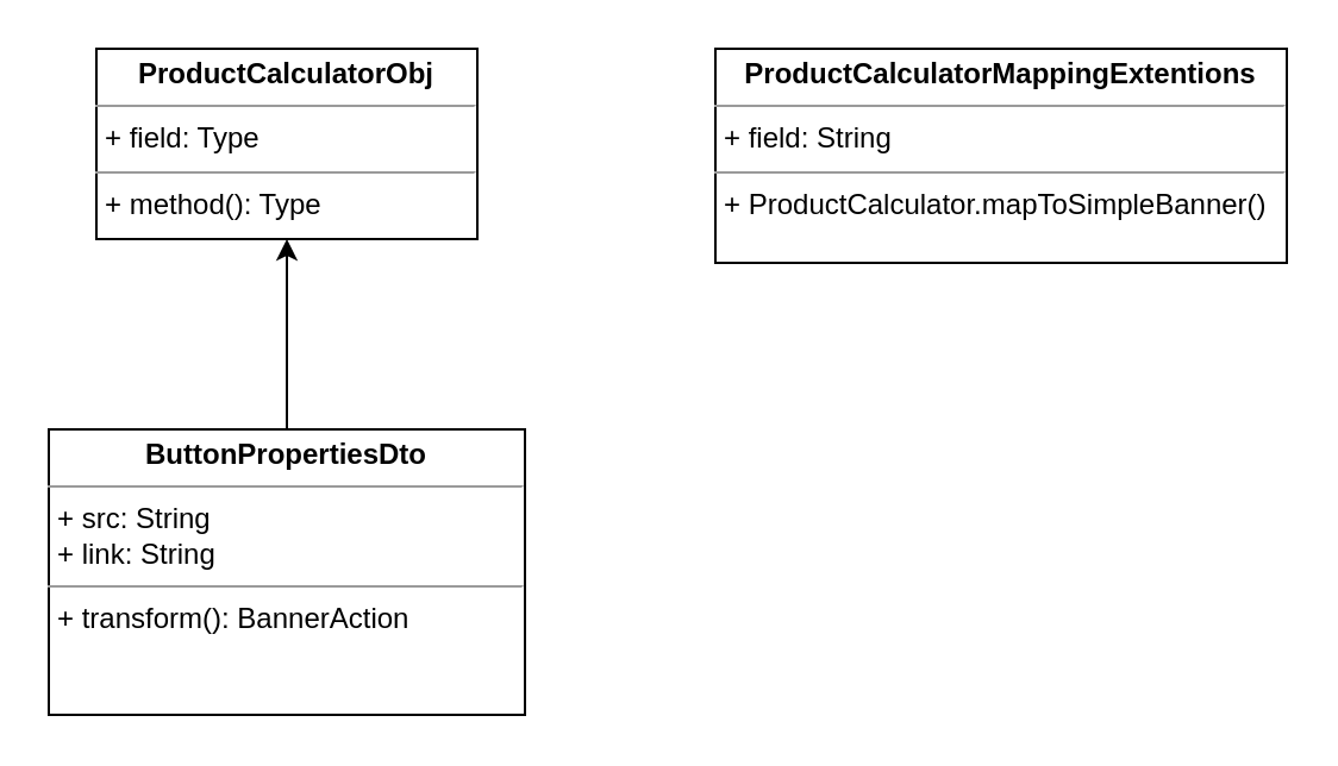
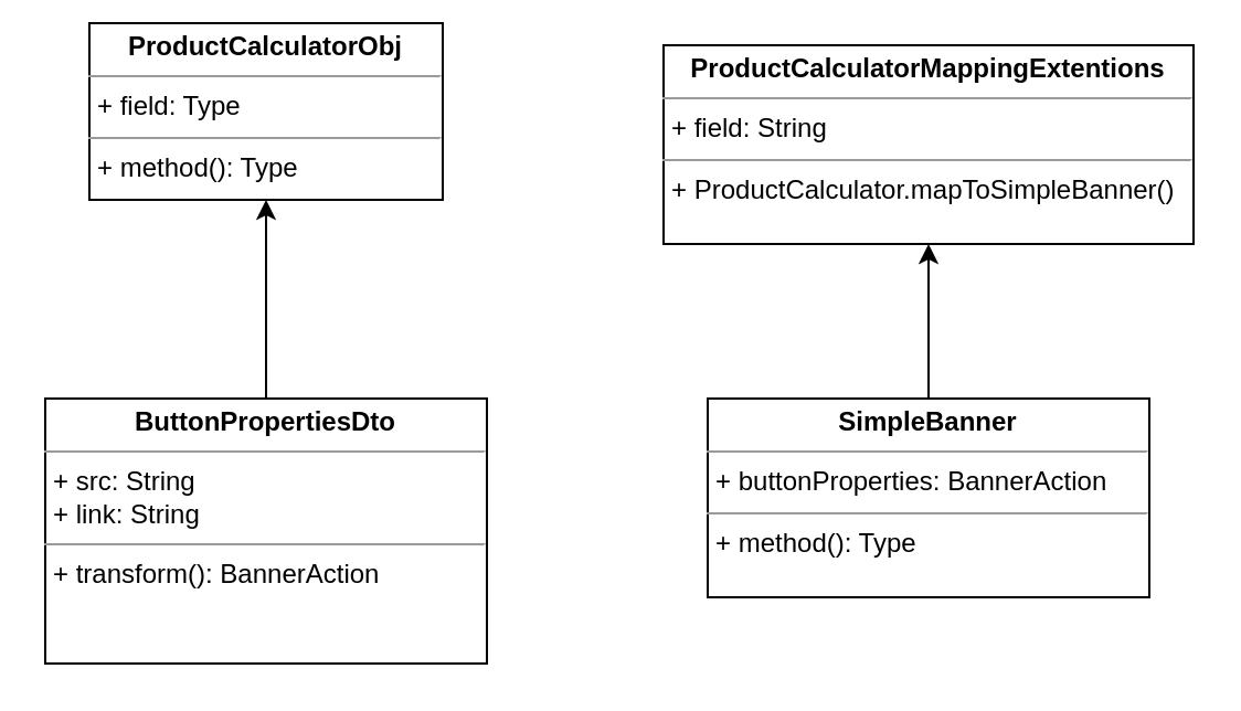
- <mxCell id="4" value="&lt;p style=&quot;margin:0px;margin-top:4px;text-align:center;&quot;&gt;&lt;b&gt;ProductCalculatorObj&lt;/b&gt;&lt;/p&gt;&lt;hr size=&quot;1&quot;&gt;&lt;p style=&quot;margin:0px;margin-left:4px;&quot;&gt;+ field: Type&lt;/p&gt;&lt;hr size=&quot;1&quot;&gt;&lt;p style=&quot;margin:0px;margin-left:4px;&quot;&gt;+ method(): Type&lt;/p&gt;" style="verticalAlign=top;align=left;overflow=fill;fontSize=12;fontFamily=Helvetica;html=1;" vertex="1" parent="1"><mxGeometry x="40" y="20" width="160" height="80" as="geometry" /></mxCell>
+ <mxCell id="4" value="&lt;p style=&quot;margin:0px;margin-top:4px;text-align:center;&quot;&gt;&lt;b&gt;ProductCalculatorObj&lt;/b&gt;&lt;/p&gt;&lt;hr size=&quot;1&quot;&gt;&lt;p style=&quot;margin:0px;margin-left:4px;&quot;&gt;+ field: Type&lt;/p&gt;&lt;hr size=&quot;1&quot;&gt;&lt;p style=&quot;margin:0px;margin-left:4px;&quot;&gt;+ method(): Type&lt;/p&gt;" style="verticalAlign=top;align=left;overflow=fill;fontSize=12;fontFamily=Helvetica;html=1;" vertex="1" parent="1"><mxGeometry x="40" y="10" width="160" height="80" as="geometry" /></mxCell>
+ <mxCell id="5" style="edgeStyle=orthogonalEdgeStyle;rounded=0;orthogonalLoop=1;jettySize=auto;html=1;entryX=0.5;entryY=1;entryDx=0;entryDy=0;" edge="1" parent="1" source="6" target="7"><mxGeometry relative="1" as="geometry" /></mxCell>
+ <mxCell id="6" value="&lt;p style=&quot;margin:0px;margin-top:4px;text-align:center;&quot;&gt;&lt;b&gt;SimpleBanner&lt;/b&gt;&lt;/p&gt;&lt;hr size=&quot;1&quot;&gt;&lt;p style=&quot;margin:0px;margin-left:4px;&quot;&gt;+ buttonProperties: BannerAction&lt;br&gt;&lt;/p&gt;&lt;hr size=&quot;1&quot;&gt;&lt;p style=&quot;margin:0px;margin-left:4px;&quot;&gt;+ method(): Type&lt;/p&gt;" style="verticalAlign=top;align=left;overflow=fill;fontSize=12;fontFamily=Helvetica;html=1;" vertex="1" parent="1"><mxGeometry x="320" y="180" width="200" height="90" as="geometry" /></mxCell>
